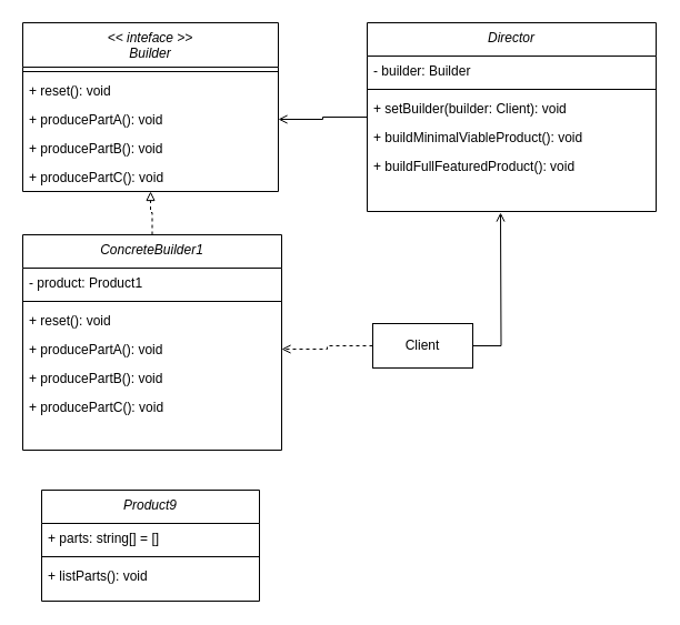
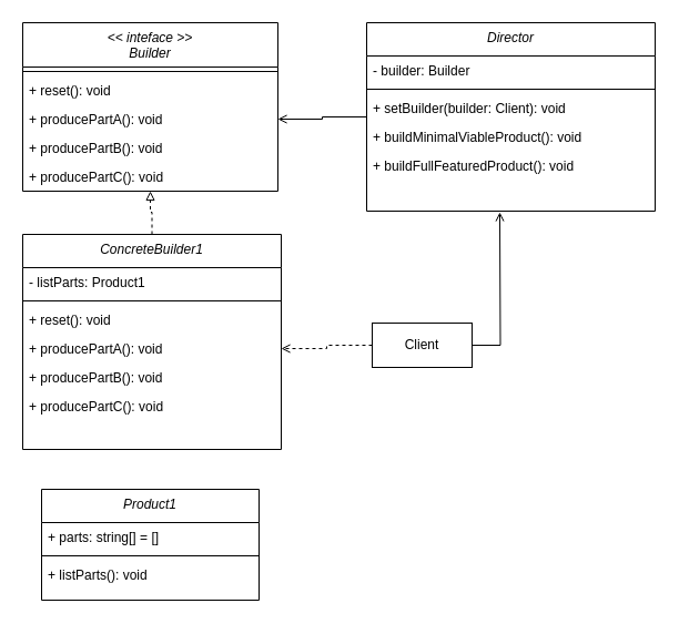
- <mxCell id="21" value="- product: Product1" style="text;align=left;verticalAlign=top;spacingLeft=4;spacingRight=4;overflow=hidden;rotatable=0;points=[[0,0.5],[1,0.5]];portConstraint=eastwest;" vertex="1" parent="20"><mxGeometry y="30" width="233" height="26" as="geometry" /></mxCell>
+ <mxCell id="21" value="- listParts: Product1" style="text;align=left;verticalAlign=top;spacingLeft=4;spacingRight=4;overflow=hidden;rotatable=0;points=[[0,0.5],[1,0.5]];portConstraint=eastwest;" vertex="1" parent="20"><mxGeometry y="30" width="233" height="26" as="geometry" /></mxCell>
- <mxCell id="8" value="Product9" style="swimlane;fontStyle=2;align=center;verticalAlign=top;childLayout=stackLayout;horizontal=1;startSize=30;horizontalStack=0;resizeParent=1;resizeLast=0;collapsible=1;marginBottom=0;rounded=0;shadow=0;strokeWidth=1;swimlaneLine=1;" parent="1" vertex="1"><mxGeometry x="37" y="441" width="196" height="100" as="geometry"><mxRectangle x="230" y="140" width="160" height="26" as="alternateBounds" /></mxGeometry></mxCell>
+ <mxCell id="8" value="Product1" style="swimlane;fontStyle=2;align=center;verticalAlign=top;childLayout=stackLayout;horizontal=1;startSize=30;horizontalStack=0;resizeParent=1;resizeLast=0;collapsible=1;marginBottom=0;rounded=0;shadow=0;strokeWidth=1;swimlaneLine=1;" parent="1" vertex="1"><mxGeometry x="37" y="441" width="196" height="100" as="geometry"><mxRectangle x="230" y="140" width="160" height="26" as="alternateBounds" /></mxGeometry></mxCell>
